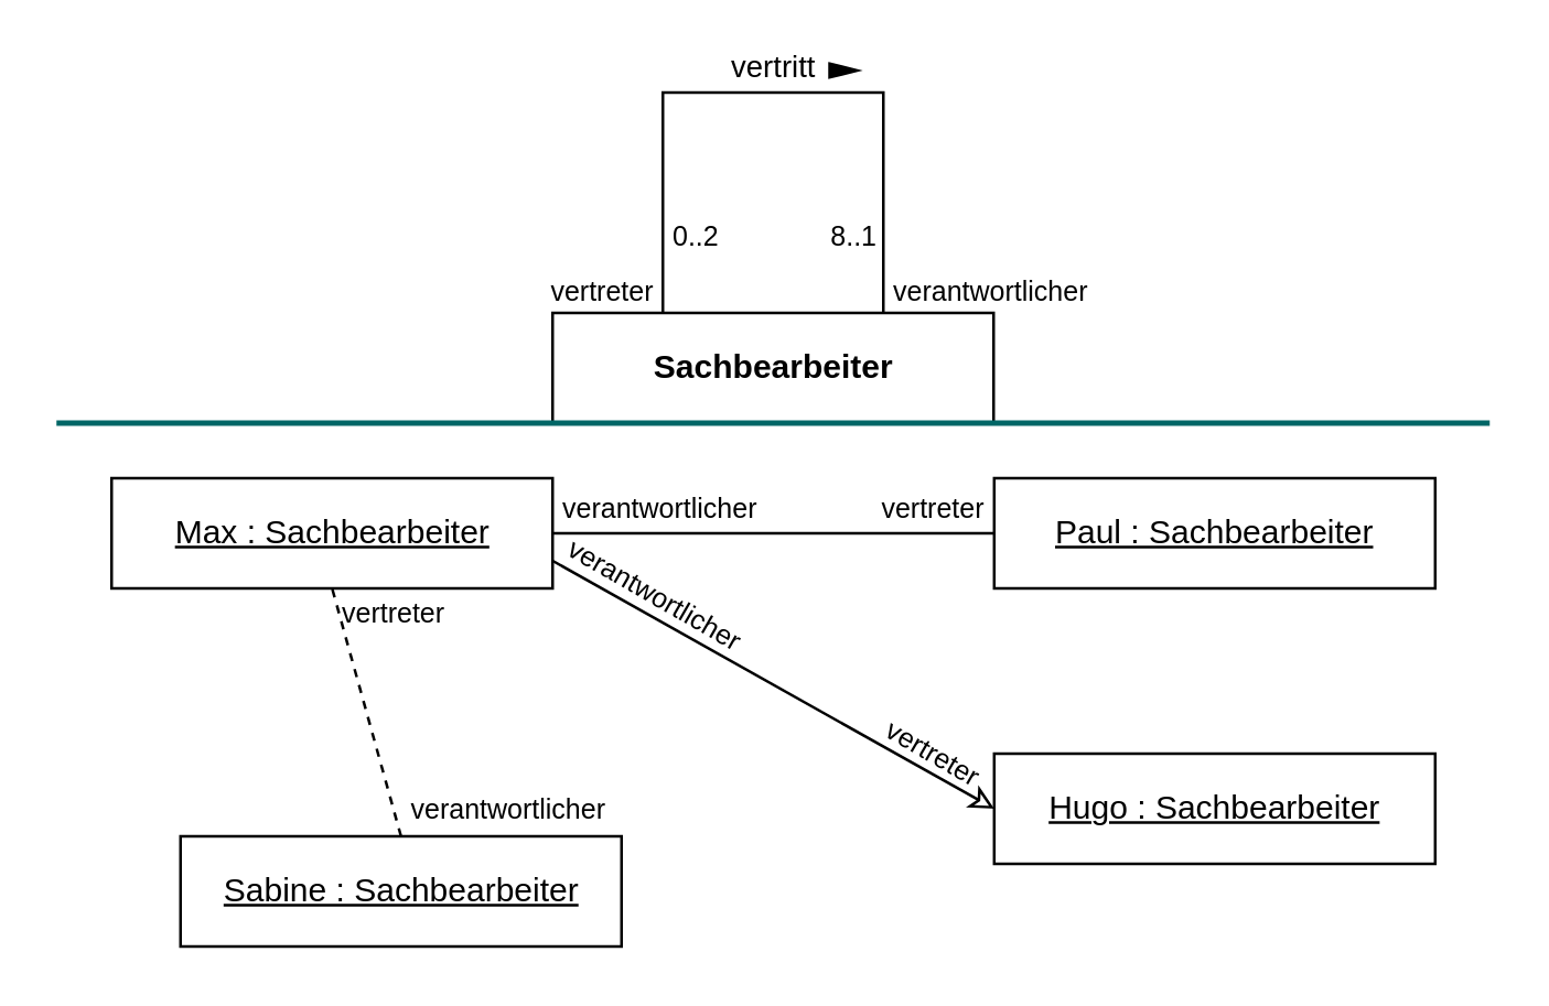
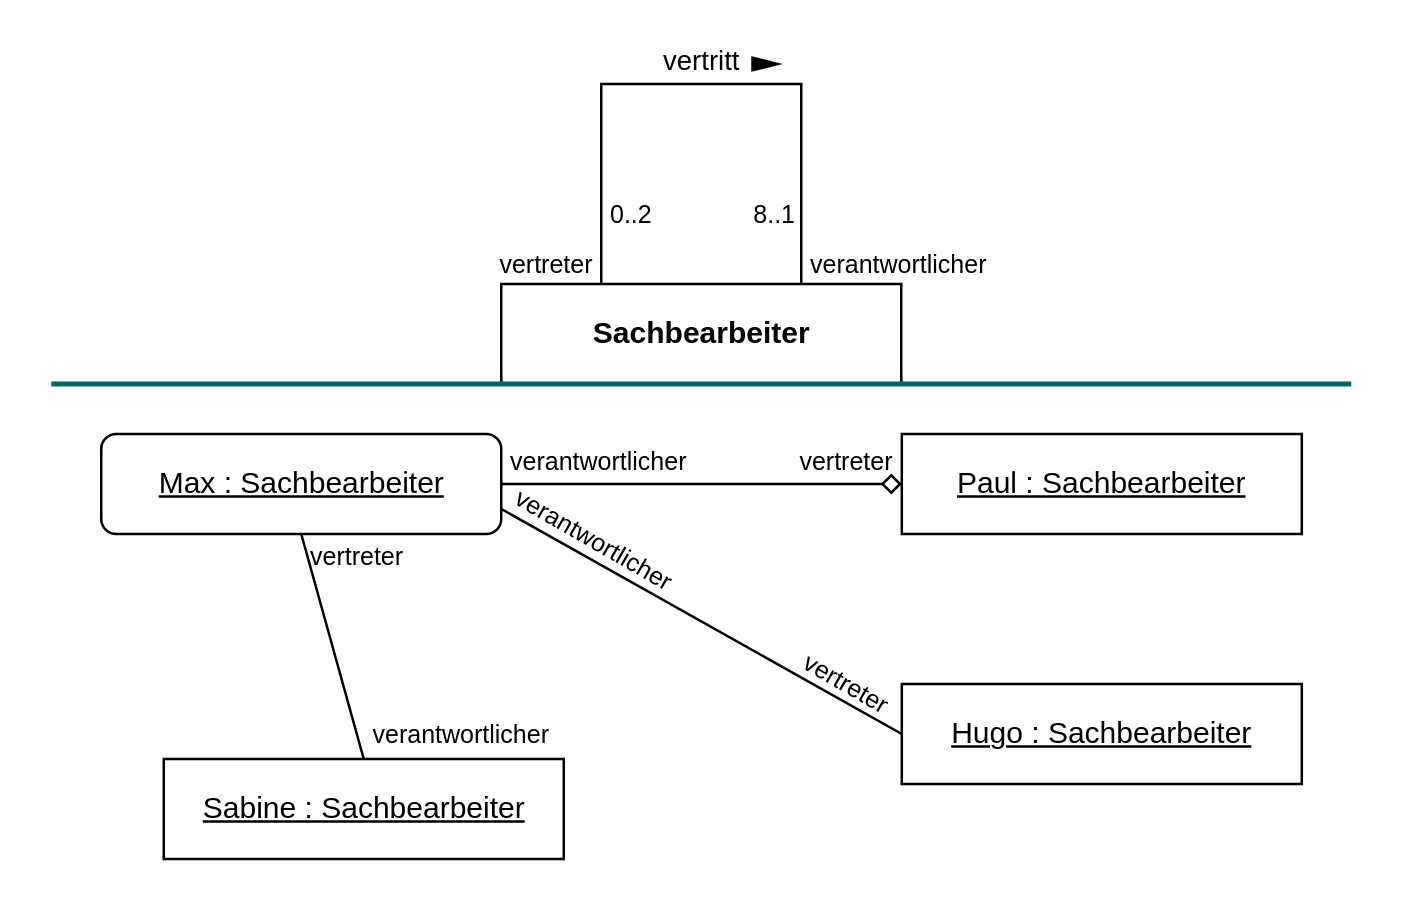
- <mxCell id="12" value="&lt;u&gt;Max : Sachbearbeiter&lt;/u&gt;" style="html=1;fontStyle=0" vertex="1" parent="1"><mxGeometry x="40" y="173" width="160" height="40" as="geometry" /></mxCell>
+ <mxCell id="12" value="&lt;u&gt;Max : Sachbearbeiter&lt;/u&gt;" style="html=1;fontStyle=0;rounded=1;" vertex="1" parent="1"><mxGeometry x="40" y="173" width="160" height="40" as="geometry" /></mxCell>
- <mxCell id="9" value="" style="endArrow=none;html=1;endFill=0;verticalAlign=bottom;exitX=1;exitY=0.5;exitDx=0;exitDy=0;entryX=0;entryY=0.5;entryDx=0;entryDy=0;" edge="1" parent="1" source="12" target="17"><mxGeometry relative="1" as="geometry"><mxPoint x="120" y="253" as="sourcePoint" /><mxPoint x="360" y="203" as="targetPoint" /></mxGeometry></mxCell>
+ <mxCell id="9" value="" style="endArrow=diamond;html=1;endFill=0;verticalAlign=bottom;exitX=1;exitY=0.5;exitDx=0;exitDy=0;entryX=0;entryY=0.5;entryDx=0;entryDy=0;" edge="1" parent="1" source="12" target="17"><mxGeometry relative="1" as="geometry"><mxPoint x="120" y="253" as="sourcePoint" /><mxPoint x="360" y="203" as="targetPoint" /></mxGeometry></mxCell>
- <mxCell id="19" value="" style="endArrow=none;html=1;endFill=0;verticalAlign=bottom;exitX=0.5;exitY=0;exitDx=0;exitDy=0;entryX=0.5;entryY=1;entryDx=0;entryDy=0;dashed=1;" edge="1" parent="1" source="16" target="12"><mxGeometry relative="1" as="geometry"><mxPoint x="210" y="193" as="sourcePoint" /><mxPoint x="410" y="193" as="targetPoint" /></mxGeometry></mxCell>
+ <mxCell id="19" value="" style="endArrow=none;html=1;endFill=0;verticalAlign=bottom;exitX=0.5;exitY=0;exitDx=0;exitDy=0;entryX=0.5;entryY=1;entryDx=0;entryDy=0;" edge="1" parent="1" source="16" target="12"><mxGeometry relative="1" as="geometry"><mxPoint x="210" y="193" as="sourcePoint" /><mxPoint x="410" y="193" as="targetPoint" /></mxGeometry></mxCell>
- <mxCell id="13" value="" style="endArrow=classic;html=1;endFill=0;verticalAlign=top;exitX=1;exitY=0.75;exitDx=0;exitDy=0;spacing=-3;entryX=0;entryY=0.5;entryDx=0;entryDy=0;" edge="1" parent="1" source="12" target="18"><mxGeometry relative="1" as="geometry"><mxPoint x="200" y="283" as="sourcePoint" /><mxPoint x="380" y="303" as="targetPoint" /><mxPoint as="offset" /></mxGeometry></mxCell>
+ <mxCell id="13" value="" style="endArrow=none;html=1;endFill=0;verticalAlign=top;exitX=1;exitY=0.75;exitDx=0;exitDy=0;spacing=-3;entryX=0;entryY=0.5;entryDx=0;entryDy=0;" edge="1" parent="1" source="12" target="18"><mxGeometry relative="1" as="geometry"><mxPoint x="200" y="283" as="sourcePoint" /><mxPoint x="380" y="303" as="targetPoint" /><mxPoint as="offset" /></mxGeometry></mxCell>
